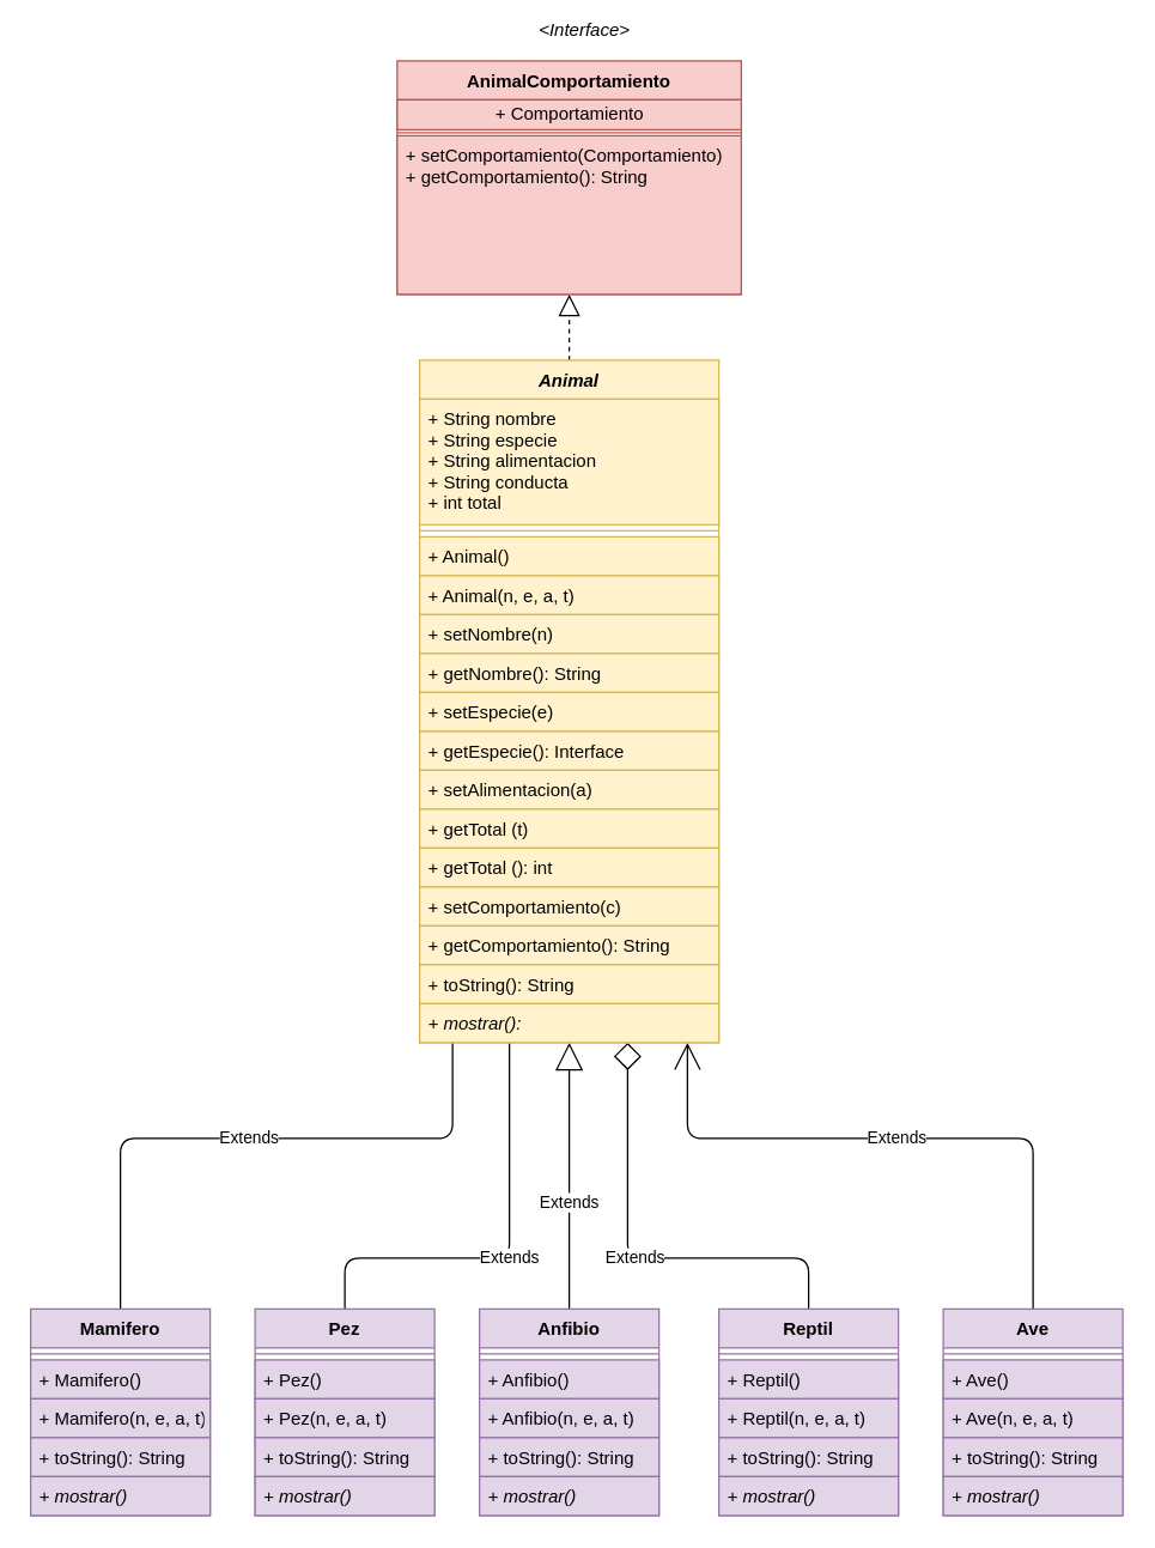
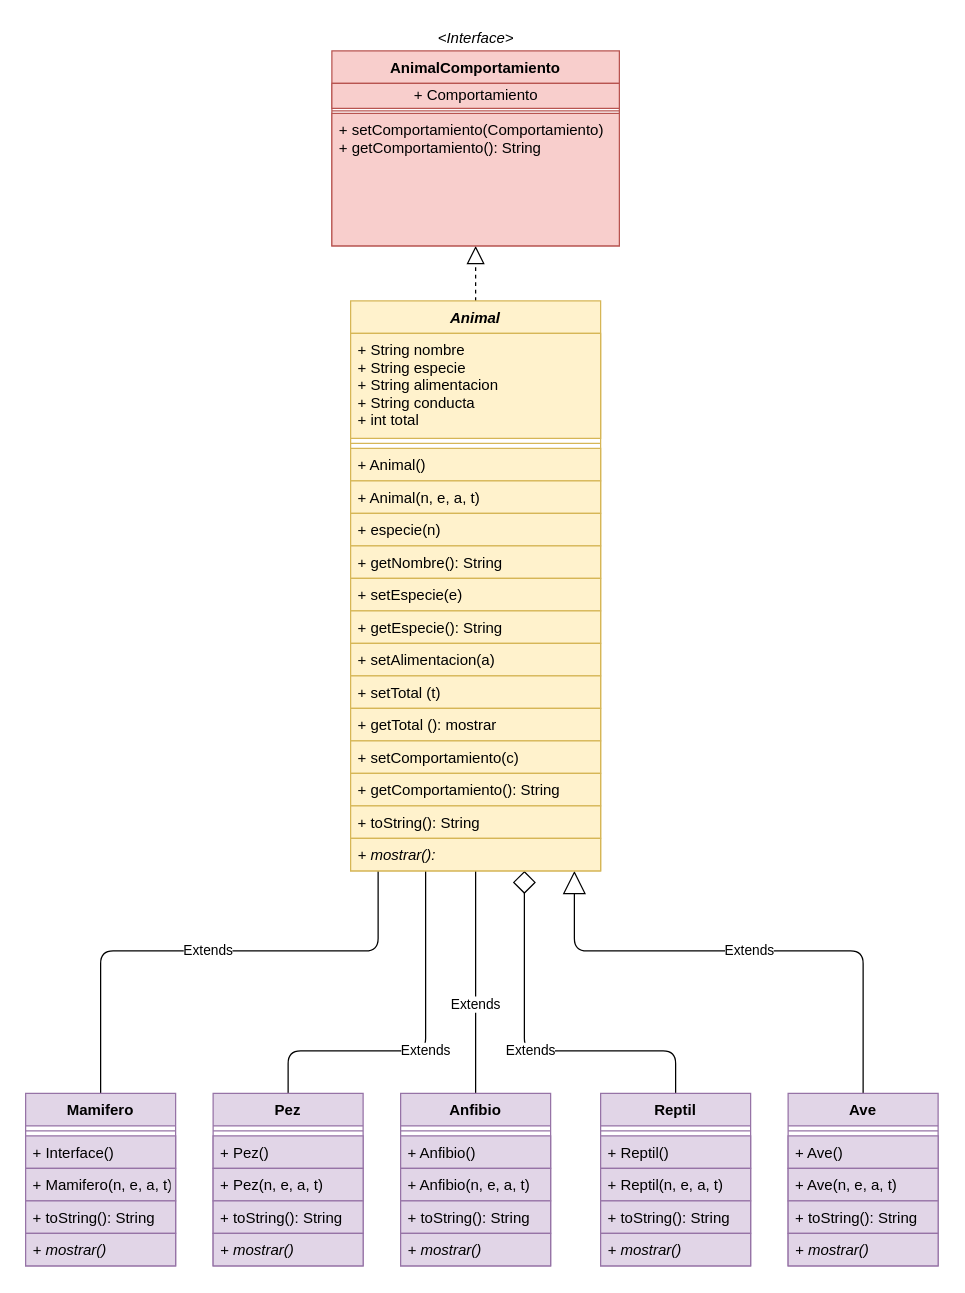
- <mxCell id="34" value="&lt;i&gt;&amp;lt;Interface&amp;gt;&lt;/i&gt;" style="text;html=1;align=center;verticalAlign=middle;resizable=0;points=[];autosize=1;" vertex="1" parent="1"><mxGeometry x="350" y="10" width="80" height="20" as="geometry" /></mxCell>
+ <mxCell id="34" value="&lt;i&gt;&amp;lt;Interface&amp;gt;&lt;/i&gt;" style="text;html=1;align=center;verticalAlign=middle;resizable=0;points=[];autosize=1;" vertex="1" parent="1"><mxGeometry x="340" y="20" width="80" height="20" as="geometry" /></mxCell>
- <mxCell id="17" value="+ setNombre(n)" style="text;strokeColor=#d6b656;fillColor=#fff2cc;align=left;verticalAlign=top;spacingLeft=4;spacingRight=4;overflow=hidden;rotatable=0;points=[[0,0.5],[1,0.5]];portConstraint=eastwest;" vertex="1" parent="12"><mxGeometry y="170" width="200" height="26" as="geometry" /></mxCell>
+ <mxCell id="17" value="+ especie(n)" style="text;strokeColor=#d6b656;fillColor=#fff2cc;align=left;verticalAlign=top;spacingLeft=4;spacingRight=4;overflow=hidden;rotatable=0;points=[[0,0.5],[1,0.5]];portConstraint=eastwest;" vertex="1" parent="12"><mxGeometry y="170" width="200" height="26" as="geometry" /></mxCell>
- <mxCell id="20" value="+ getEspecie(): Interface" style="text;strokeColor=#d6b656;fillColor=#fff2cc;align=left;verticalAlign=top;spacingLeft=4;spacingRight=4;overflow=hidden;rotatable=0;points=[[0,0.5],[1,0.5]];portConstraint=eastwest;" vertex="1" parent="12"><mxGeometry y="248" width="200" height="26" as="geometry" /></mxCell>
+ <mxCell id="20" value="+ getEspecie(): String" style="text;strokeColor=#d6b656;fillColor=#fff2cc;align=left;verticalAlign=top;spacingLeft=4;spacingRight=4;overflow=hidden;rotatable=0;points=[[0,0.5],[1,0.5]];portConstraint=eastwest;" vertex="1" parent="12"><mxGeometry y="248" width="200" height="26" as="geometry" /></mxCell>
- <mxCell id="22" value="+ getTotal (t)" style="text;strokeColor=#d6b656;fillColor=#fff2cc;align=left;verticalAlign=top;spacingLeft=4;spacingRight=4;overflow=hidden;rotatable=0;points=[[0,0.5],[1,0.5]];portConstraint=eastwest;" vertex="1" parent="12"><mxGeometry y="300" width="200" height="26" as="geometry" /></mxCell>
+ <mxCell id="22" value="+ setTotal (t)" style="text;strokeColor=#d6b656;fillColor=#fff2cc;align=left;verticalAlign=top;spacingLeft=4;spacingRight=4;overflow=hidden;rotatable=0;points=[[0,0.5],[1,0.5]];portConstraint=eastwest;" vertex="1" parent="12"><mxGeometry y="300" width="200" height="26" as="geometry" /></mxCell>
- <mxCell id="23" value="+ getTotal (): int&#10;" style="text;strokeColor=#d6b656;fillColor=#fff2cc;align=left;verticalAlign=top;spacingLeft=4;spacingRight=4;overflow=hidden;rotatable=0;points=[[0,0.5],[1,0.5]];portConstraint=eastwest;" vertex="1" parent="12"><mxGeometry y="326" width="200" height="26" as="geometry" /></mxCell>
+ <mxCell id="23" value="+ getTotal (): mostrar&#10;" style="text;strokeColor=#d6b656;fillColor=#fff2cc;align=left;verticalAlign=top;spacingLeft=4;spacingRight=4;overflow=hidden;rotatable=0;points=[[0,0.5],[1,0.5]];portConstraint=eastwest;" vertex="1" parent="12"><mxGeometry y="326" width="200" height="26" as="geometry" /></mxCell>
- <mxCell id="6" value="Extends" style="endArrow=open;endSize=16;endFill=0;html=1;edgeStyle=orthogonalEdgeStyle;" edge="1" parent="1" source="53" target="27"><mxGeometry width="160" relative="1" as="geometry"><mxPoint x="720" y="874" as="sourcePoint" /><mxPoint x="459" y="701" as="targetPoint" /><Array as="points"><mxPoint x="690" y="760" /><mxPoint x="459" y="760" /></Array></mxGeometry></mxCell>
+ <mxCell id="6" value="Extends" style="endArrow=block;endSize=16;endFill=0;html=1;edgeStyle=orthogonalEdgeStyle;" edge="1" parent="1" source="53" target="27"><mxGeometry width="160" relative="1" as="geometry"><mxPoint x="720" y="874" as="sourcePoint" /><mxPoint x="459" y="701" as="targetPoint" /><Array as="points"><mxPoint x="690" y="760" /><mxPoint x="459" y="760" /></Array></mxGeometry></mxCell>
- <mxCell id="2" value="Extends" style="endArrow=block;endSize=16;endFill=0;html=1;" edge="1" parent="1" source="41" target="27"><mxGeometry x="-0.2" width="160" relative="1" as="geometry"><mxPoint x="380" y="874" as="sourcePoint" /><mxPoint x="380" y="700" as="targetPoint" /><mxPoint as="offset" /></mxGeometry></mxCell>
+ <mxCell id="2" value="Extends" style="endArrow=none;endSize=16;endFill=0;html=1;" edge="1" parent="1" source="41" target="27"><mxGeometry x="-0.2" width="160" relative="1" as="geometry"><mxPoint x="380" y="874" as="sourcePoint" /><mxPoint x="380" y="700" as="targetPoint" /><mxPoint as="offset" /></mxGeometry></mxCell>
- <mxCell id="30" value="+ Mamifero()" style="text;strokeColor=#9673a6;fillColor=#e1d5e7;align=left;verticalAlign=top;spacingLeft=4;spacingRight=4;overflow=hidden;rotatable=0;points=[[0,0.5],[1,0.5]];portConstraint=eastwest;" vertex="1" parent="28"><mxGeometry y="34" width="120" height="26" as="geometry" /></mxCell>
+ <mxCell id="30" value="+ Interface()" style="text;strokeColor=#9673a6;fillColor=#e1d5e7;align=left;verticalAlign=top;spacingLeft=4;spacingRight=4;overflow=hidden;rotatable=0;points=[[0,0.5],[1,0.5]];portConstraint=eastwest;" vertex="1" parent="28"><mxGeometry y="34" width="120" height="26" as="geometry" /></mxCell>
